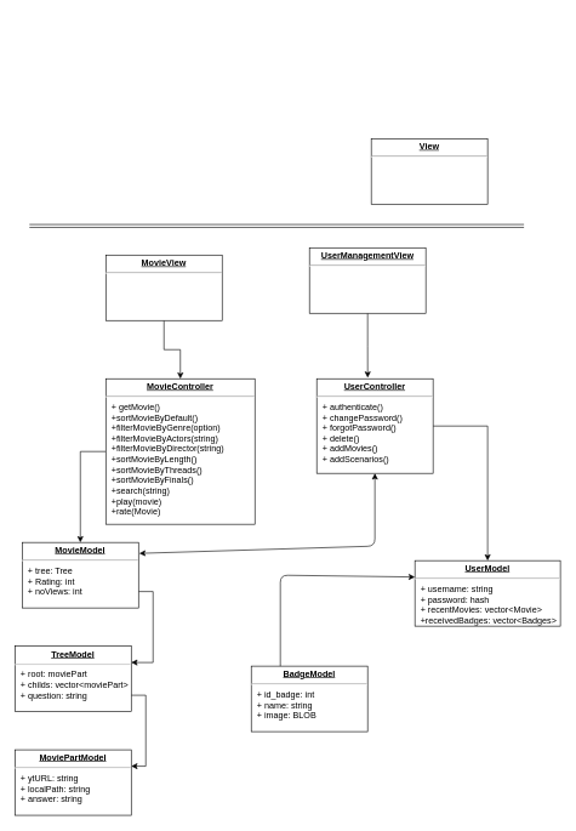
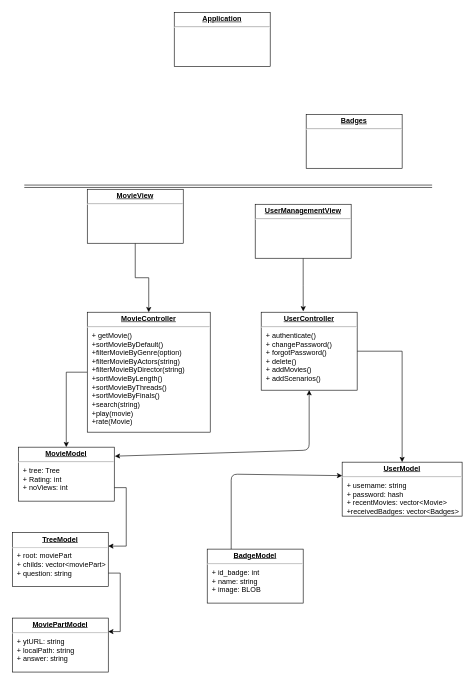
+ <mxCell id="2" value="&lt;p style=&quot;margin: 0px ; margin-top: 4px ; text-align: center ; text-decoration: underline&quot;&gt;&lt;b&gt;Application&lt;/b&gt;&lt;/p&gt;&lt;hr&gt;&lt;p style=&quot;margin: 0px ; margin-left: 8px&quot;&gt;&lt;br&gt;&lt;/p&gt;" style="verticalAlign=top;align=left;overflow=fill;fontSize=12;fontFamily=Helvetica;html=1;" parent="1" vertex="1"><mxGeometry x="290" y="20" width="160" height="90" as="geometry" /></mxCell>
- <mxCell id="3" value="&lt;p style=&quot;margin: 0px ; margin-top: 4px ; text-align: center ; text-decoration: underline&quot;&gt;&lt;b&gt;View&lt;/b&gt;&lt;/p&gt;&lt;hr&gt;&lt;p style=&quot;margin: 0px ; margin-left: 8px&quot;&gt;&lt;br&gt;&lt;/p&gt;" style="verticalAlign=top;align=left;overflow=fill;fontSize=12;fontFamily=Helvetica;html=1;" parent="1" vertex="1"><mxGeometry x="510" y="190" width="160" height="90" as="geometry" /></mxCell>
+ <mxCell id="3" value="&lt;p style=&quot;margin: 0px ; margin-top: 4px ; text-align: center ; text-decoration: underline&quot;&gt;&lt;b&gt;Badges&lt;/b&gt;&lt;/p&gt;&lt;hr&gt;&lt;p style=&quot;margin: 0px ; margin-left: 8px&quot;&gt;&lt;br&gt;&lt;/p&gt;" style="verticalAlign=top;align=left;overflow=fill;fontSize=12;fontFamily=Helvetica;html=1;" parent="1" vertex="1"><mxGeometry x="510" y="190" width="160" height="90" as="geometry" /></mxCell>
- <mxCell id="15" value="&lt;p style=&quot;margin: 0px ; margin-top: 4px ; text-align: center ; text-decoration: underline&quot;&gt;&lt;b&gt;MovieView&lt;/b&gt;&lt;/p&gt;&lt;hr&gt;&lt;p style=&quot;margin: 0px ; margin-left: 8px&quot;&gt;&lt;br&gt;&lt;/p&gt;" style="verticalAlign=top;align=left;overflow=fill;fontSize=12;fontFamily=Helvetica;html=1;" parent="1" vertex="1"><mxGeometry x="145" y="350" width="160" height="90" as="geometry" /></mxCell>
+ <mxCell id="15" value="&lt;p style=&quot;margin: 0px ; margin-top: 4px ; text-align: center ; text-decoration: underline&quot;&gt;&lt;b&gt;MovieView&lt;/b&gt;&lt;/p&gt;&lt;hr&gt;&lt;p style=&quot;margin: 0px ; margin-left: 8px&quot;&gt;&lt;br&gt;&lt;/p&gt;" style="verticalAlign=top;align=left;overflow=fill;fontSize=12;fontFamily=Helvetica;html=1;" parent="1" vertex="1"><mxGeometry x="145" y="315" width="160" height="90" as="geometry" /></mxCell>
